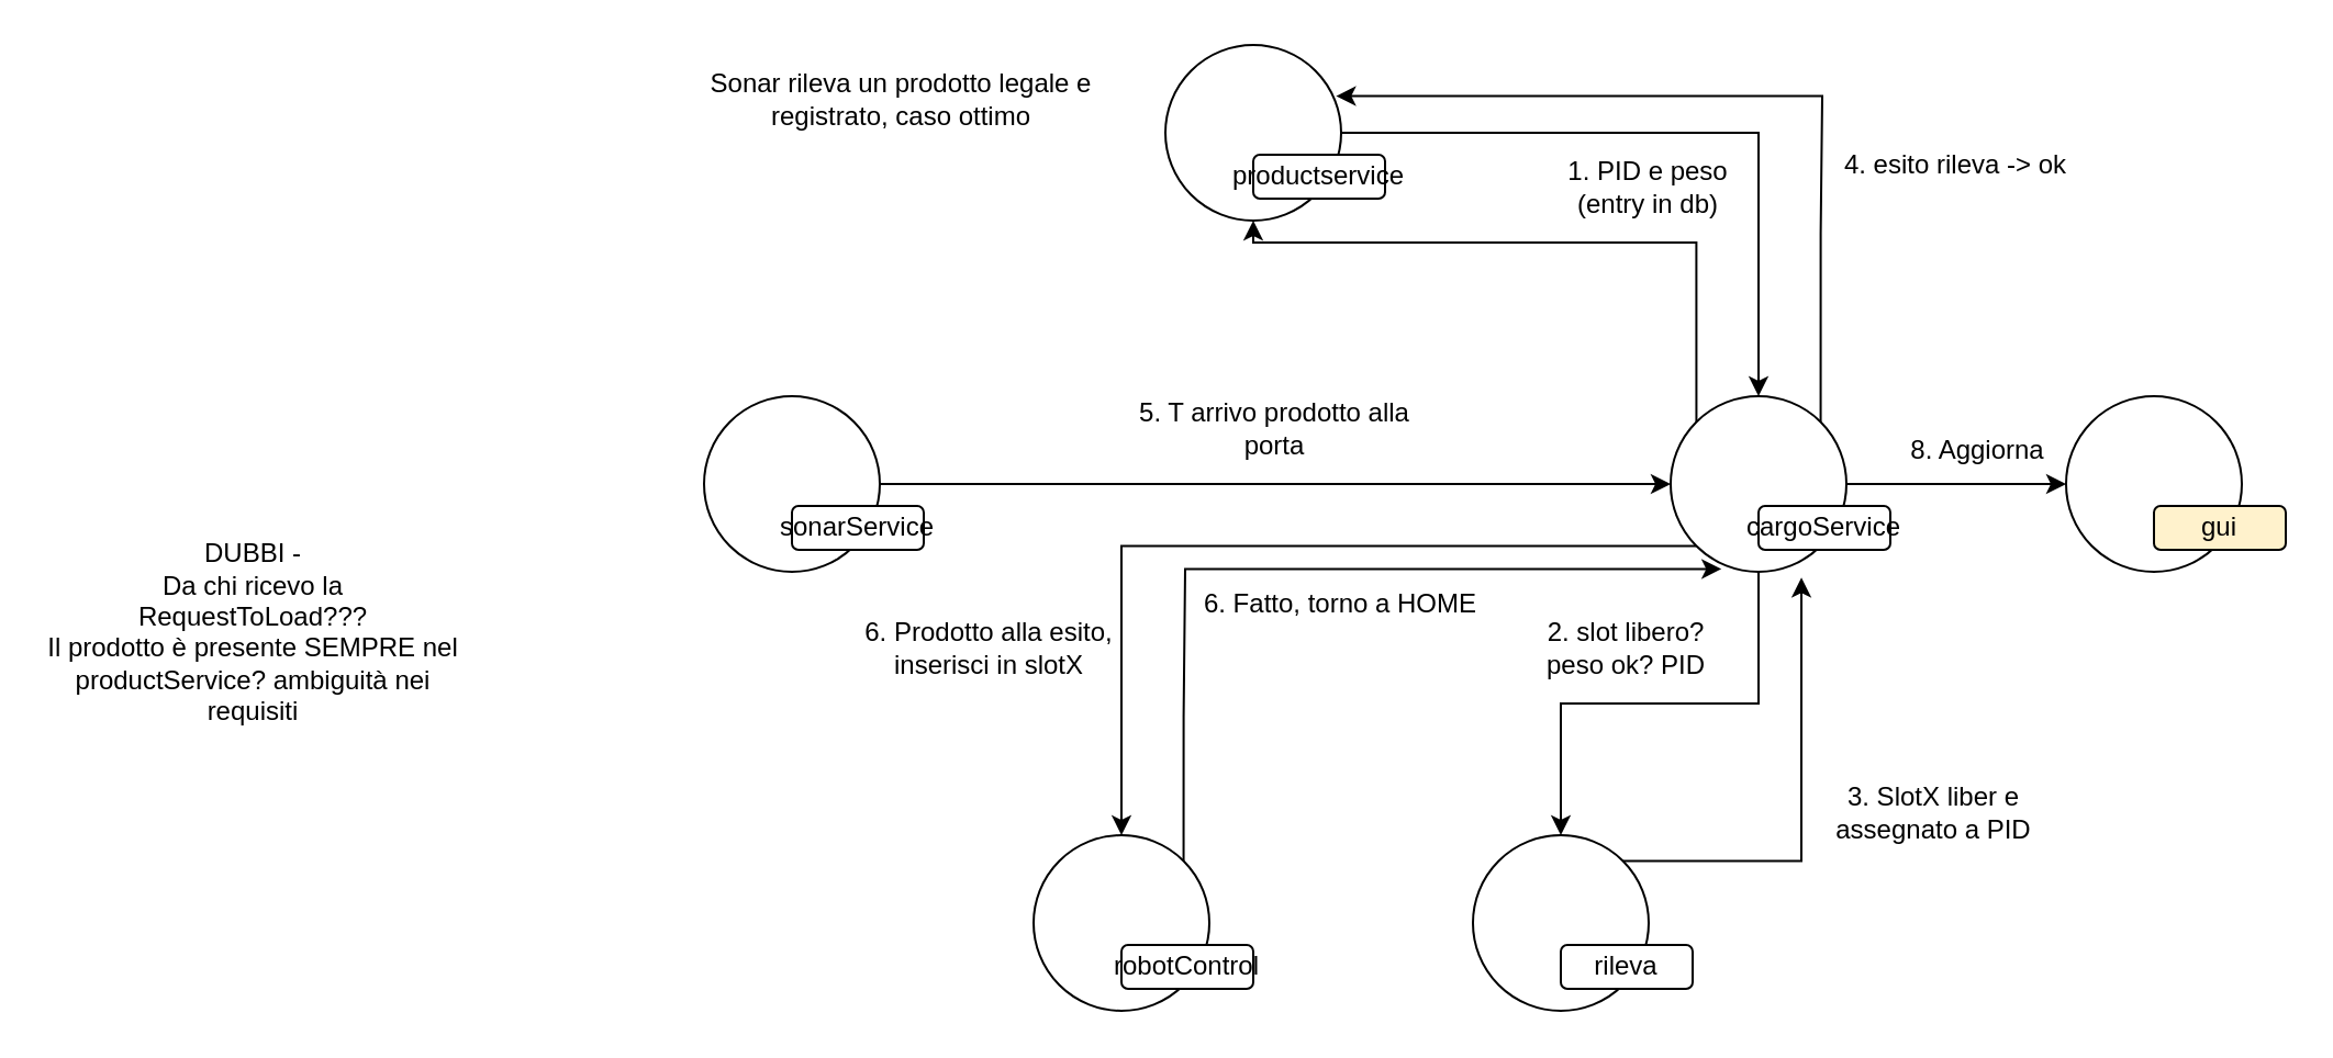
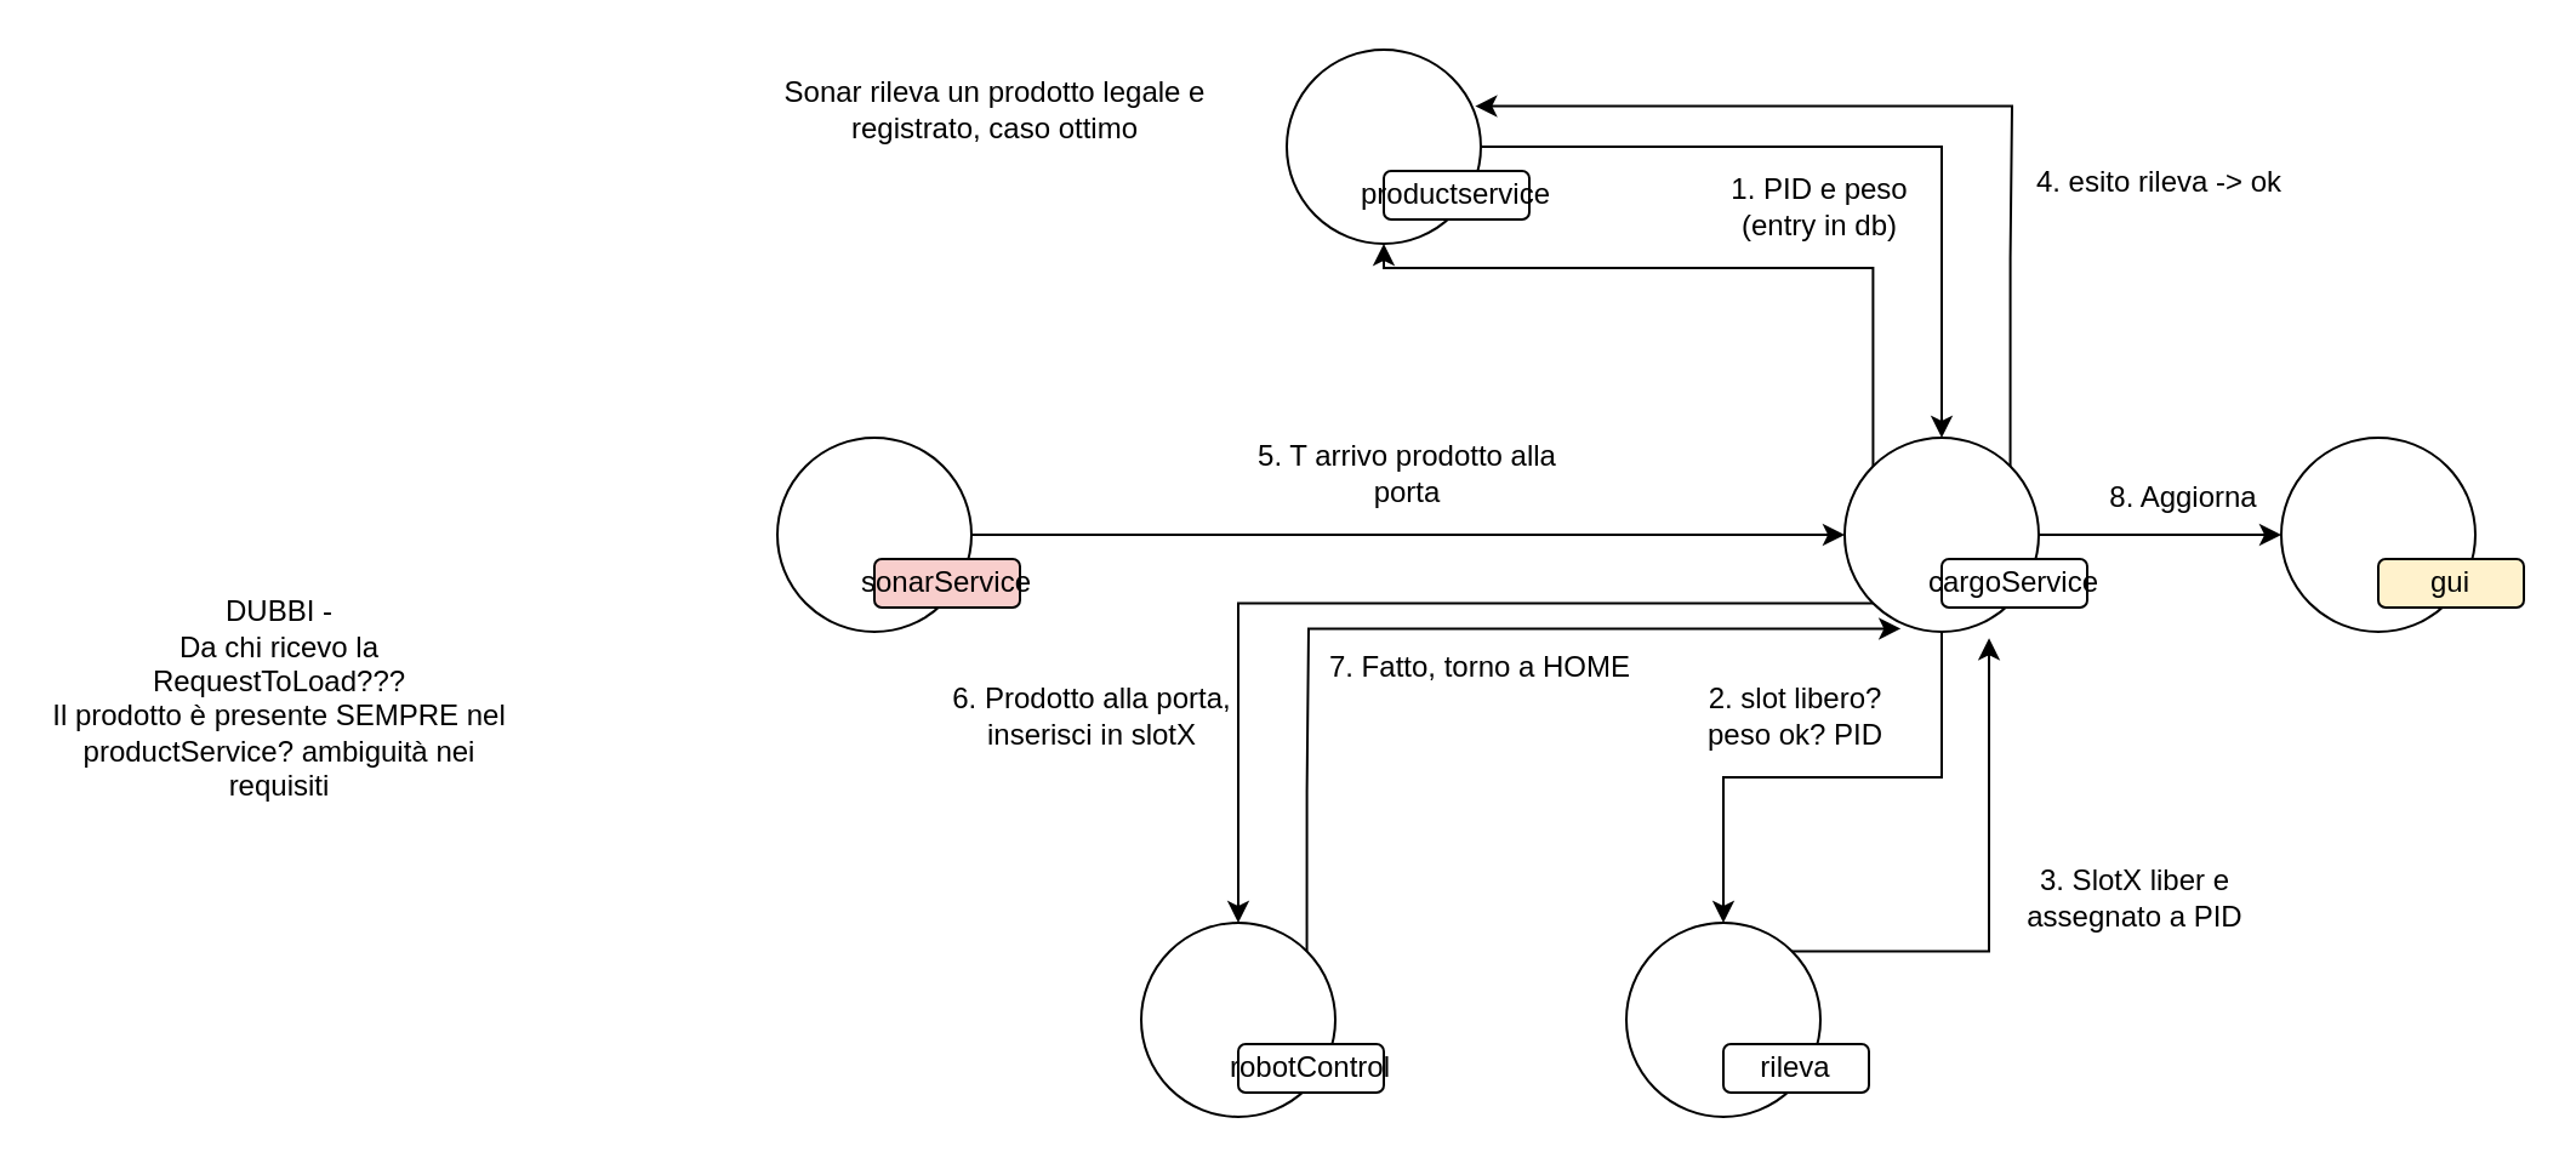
- <mxCell id="4" value="sonarService" style="rounded=1;whiteSpace=wrap;html=1;" parent="1" vertex="1"><mxGeometry x="360" y="230" width="60" height="20" as="geometry" /></mxCell>
+ <mxCell id="4" value="sonarService" style="rounded=1;whiteSpace=wrap;html=1;fillColor=#f8cecc;" parent="1" vertex="1"><mxGeometry x="360" y="230" width="60" height="20" as="geometry" /></mxCell>
- <mxCell id="28" value="6. Fatto, torno a HOME" style="text;html=1;align=center;verticalAlign=middle;whiteSpace=wrap;rounded=0;" parent="1" vertex="1"><mxGeometry x="540" y="260" width="140" height="30" as="geometry" /></mxCell>
+ <mxCell id="28" value="7. Fatto, torno a HOME" style="text;html=1;align=center;verticalAlign=middle;whiteSpace=wrap;rounded=0;" parent="1" vertex="1"><mxGeometry x="540" y="260" width="140" height="30" as="geometry" /></mxCell>
- <mxCell id="27" value="6. Prodotto alla esito, inserisci in slotX" style="text;html=1;align=center;verticalAlign=middle;whiteSpace=wrap;rounded=0;" parent="1" vertex="1"><mxGeometry x="380" y="280" width="140" height="30" as="geometry" /></mxCell>
+ <mxCell id="27" value="6. Prodotto alla porta, inserisci in slotX" style="text;html=1;align=center;verticalAlign=middle;whiteSpace=wrap;rounded=0;" parent="1" vertex="1"><mxGeometry x="380" y="280" width="140" height="30" as="geometry" /></mxCell>
